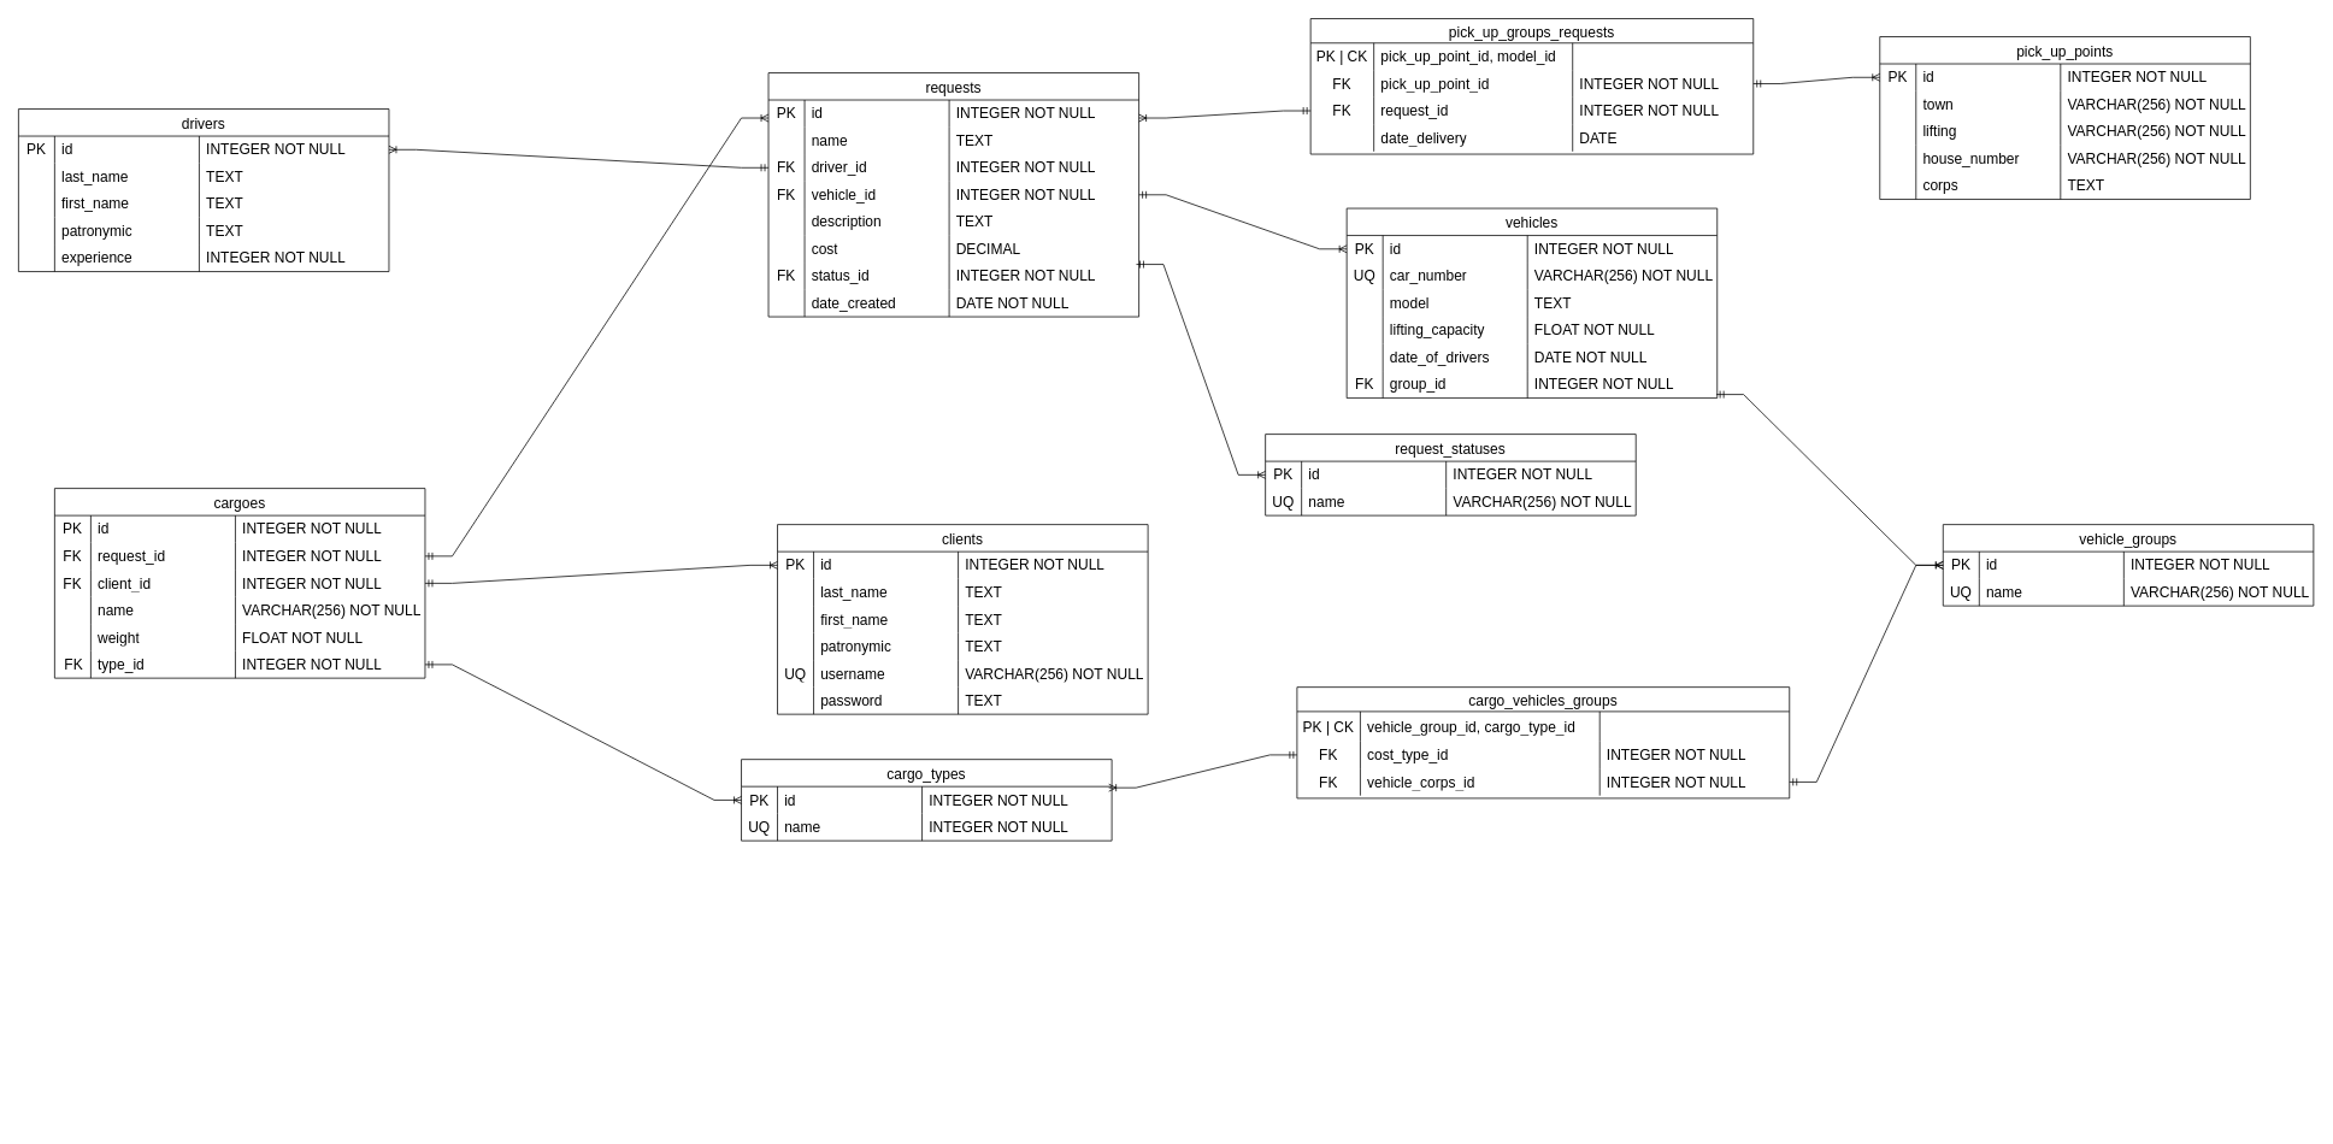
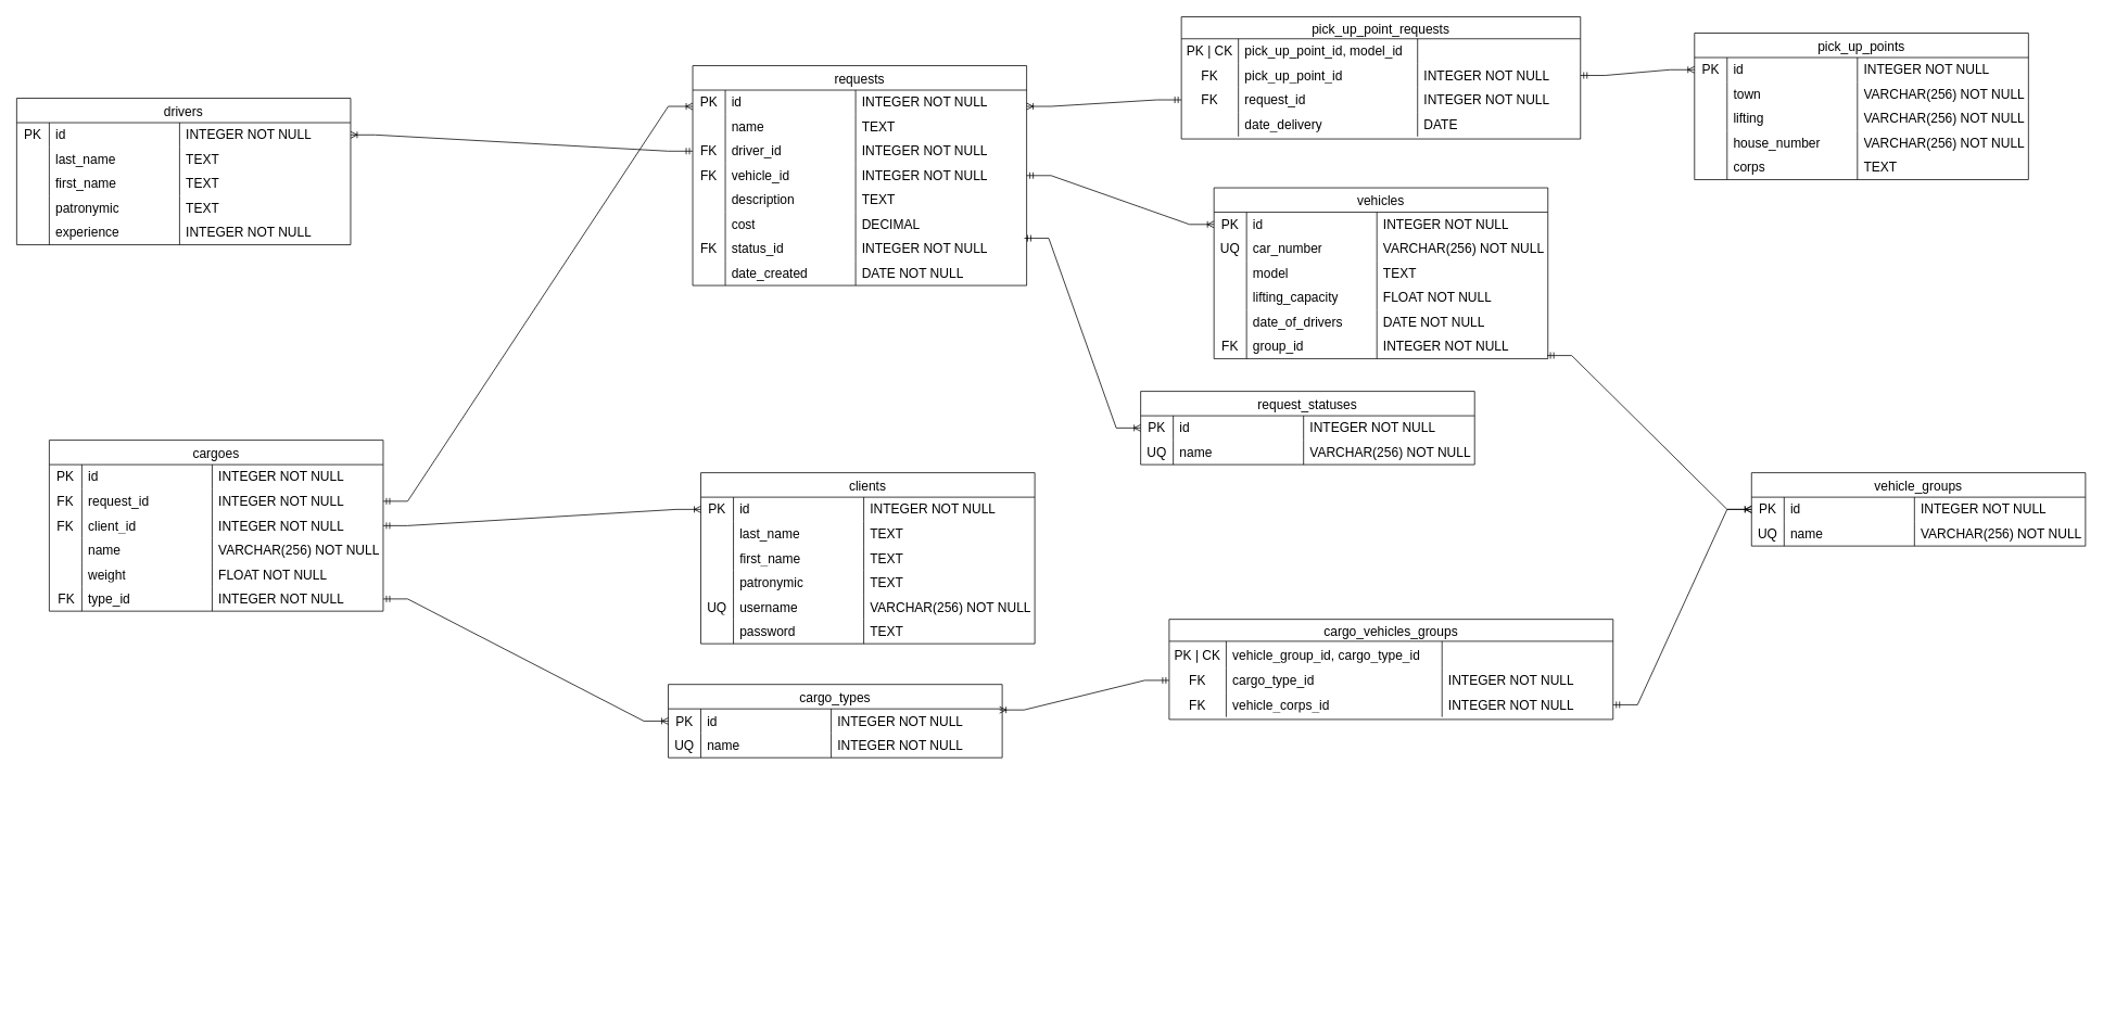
- <mxCell id="153" value="pick_up_groups_requests" style="shape=table;startSize=27;container=1;collapsible=0;childLayout=tableLayout;fixedRows=1;rowLines=0;fontStyle=0;strokeColor=default;fontSize=16;" parent="1" vertex="1"><mxGeometry x="1450" y="20" width="490" height="150.0" as="geometry" /></mxCell>
+ <mxCell id="153" value="pick_up_point_requests" style="shape=table;startSize=27;container=1;collapsible=0;childLayout=tableLayout;fixedRows=1;rowLines=0;fontStyle=0;strokeColor=default;fontSize=16;" parent="1" vertex="1"><mxGeometry x="1450" y="20" width="490" height="150.0" as="geometry" /></mxCell>
- <mxCell id="212" value="cost_type_id" style="shape=partialRectangle;html=1;whiteSpace=wrap;connectable=0;fillColor=none;top=0;left=0;bottom=0;right=0;align=left;spacingLeft=6;overflow=hidden;strokeColor=inherit;fontSize=16;" vertex="1" parent="210"><mxGeometry x="70" width="265" height="30" as="geometry"><mxRectangle width="265" height="30" as="alternateBounds" /></mxGeometry></mxCell>
+ <mxCell id="212" value="cargo_type_id" style="shape=partialRectangle;html=1;whiteSpace=wrap;connectable=0;fillColor=none;top=0;left=0;bottom=0;right=0;align=left;spacingLeft=6;overflow=hidden;strokeColor=inherit;fontSize=16;" vertex="1" parent="210"><mxGeometry x="70" width="265" height="30" as="geometry"><mxRectangle width="265" height="30" as="alternateBounds" /></mxGeometry></mxCell>
